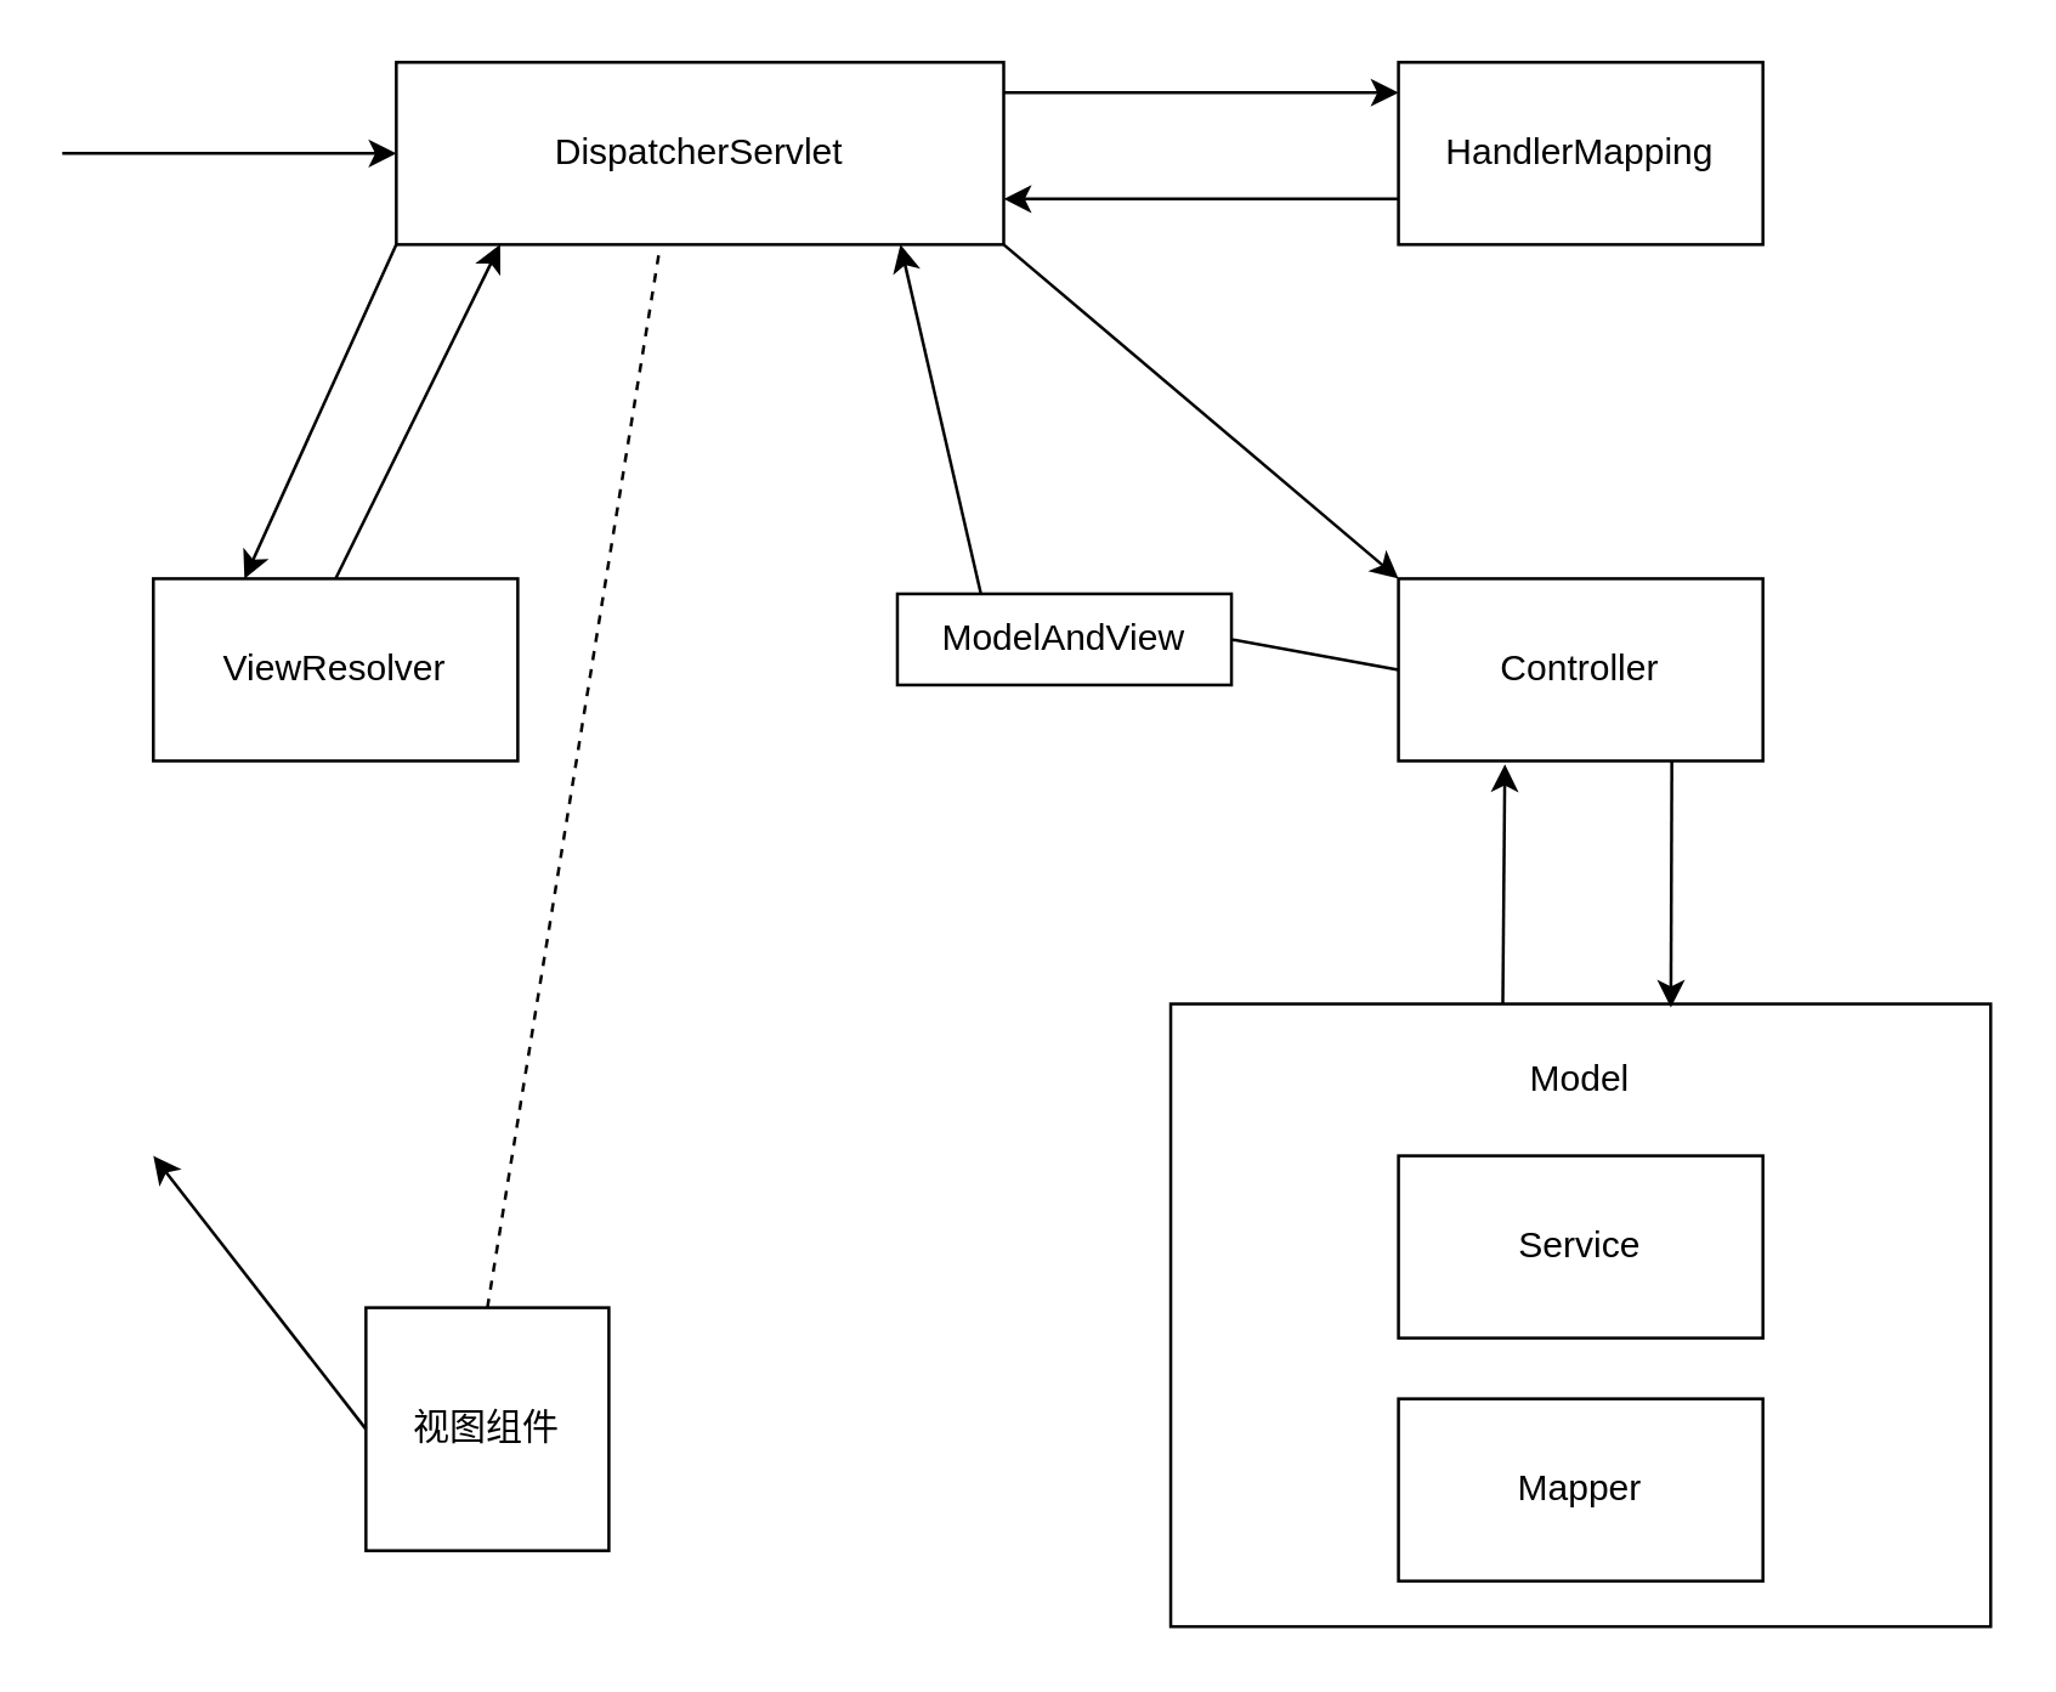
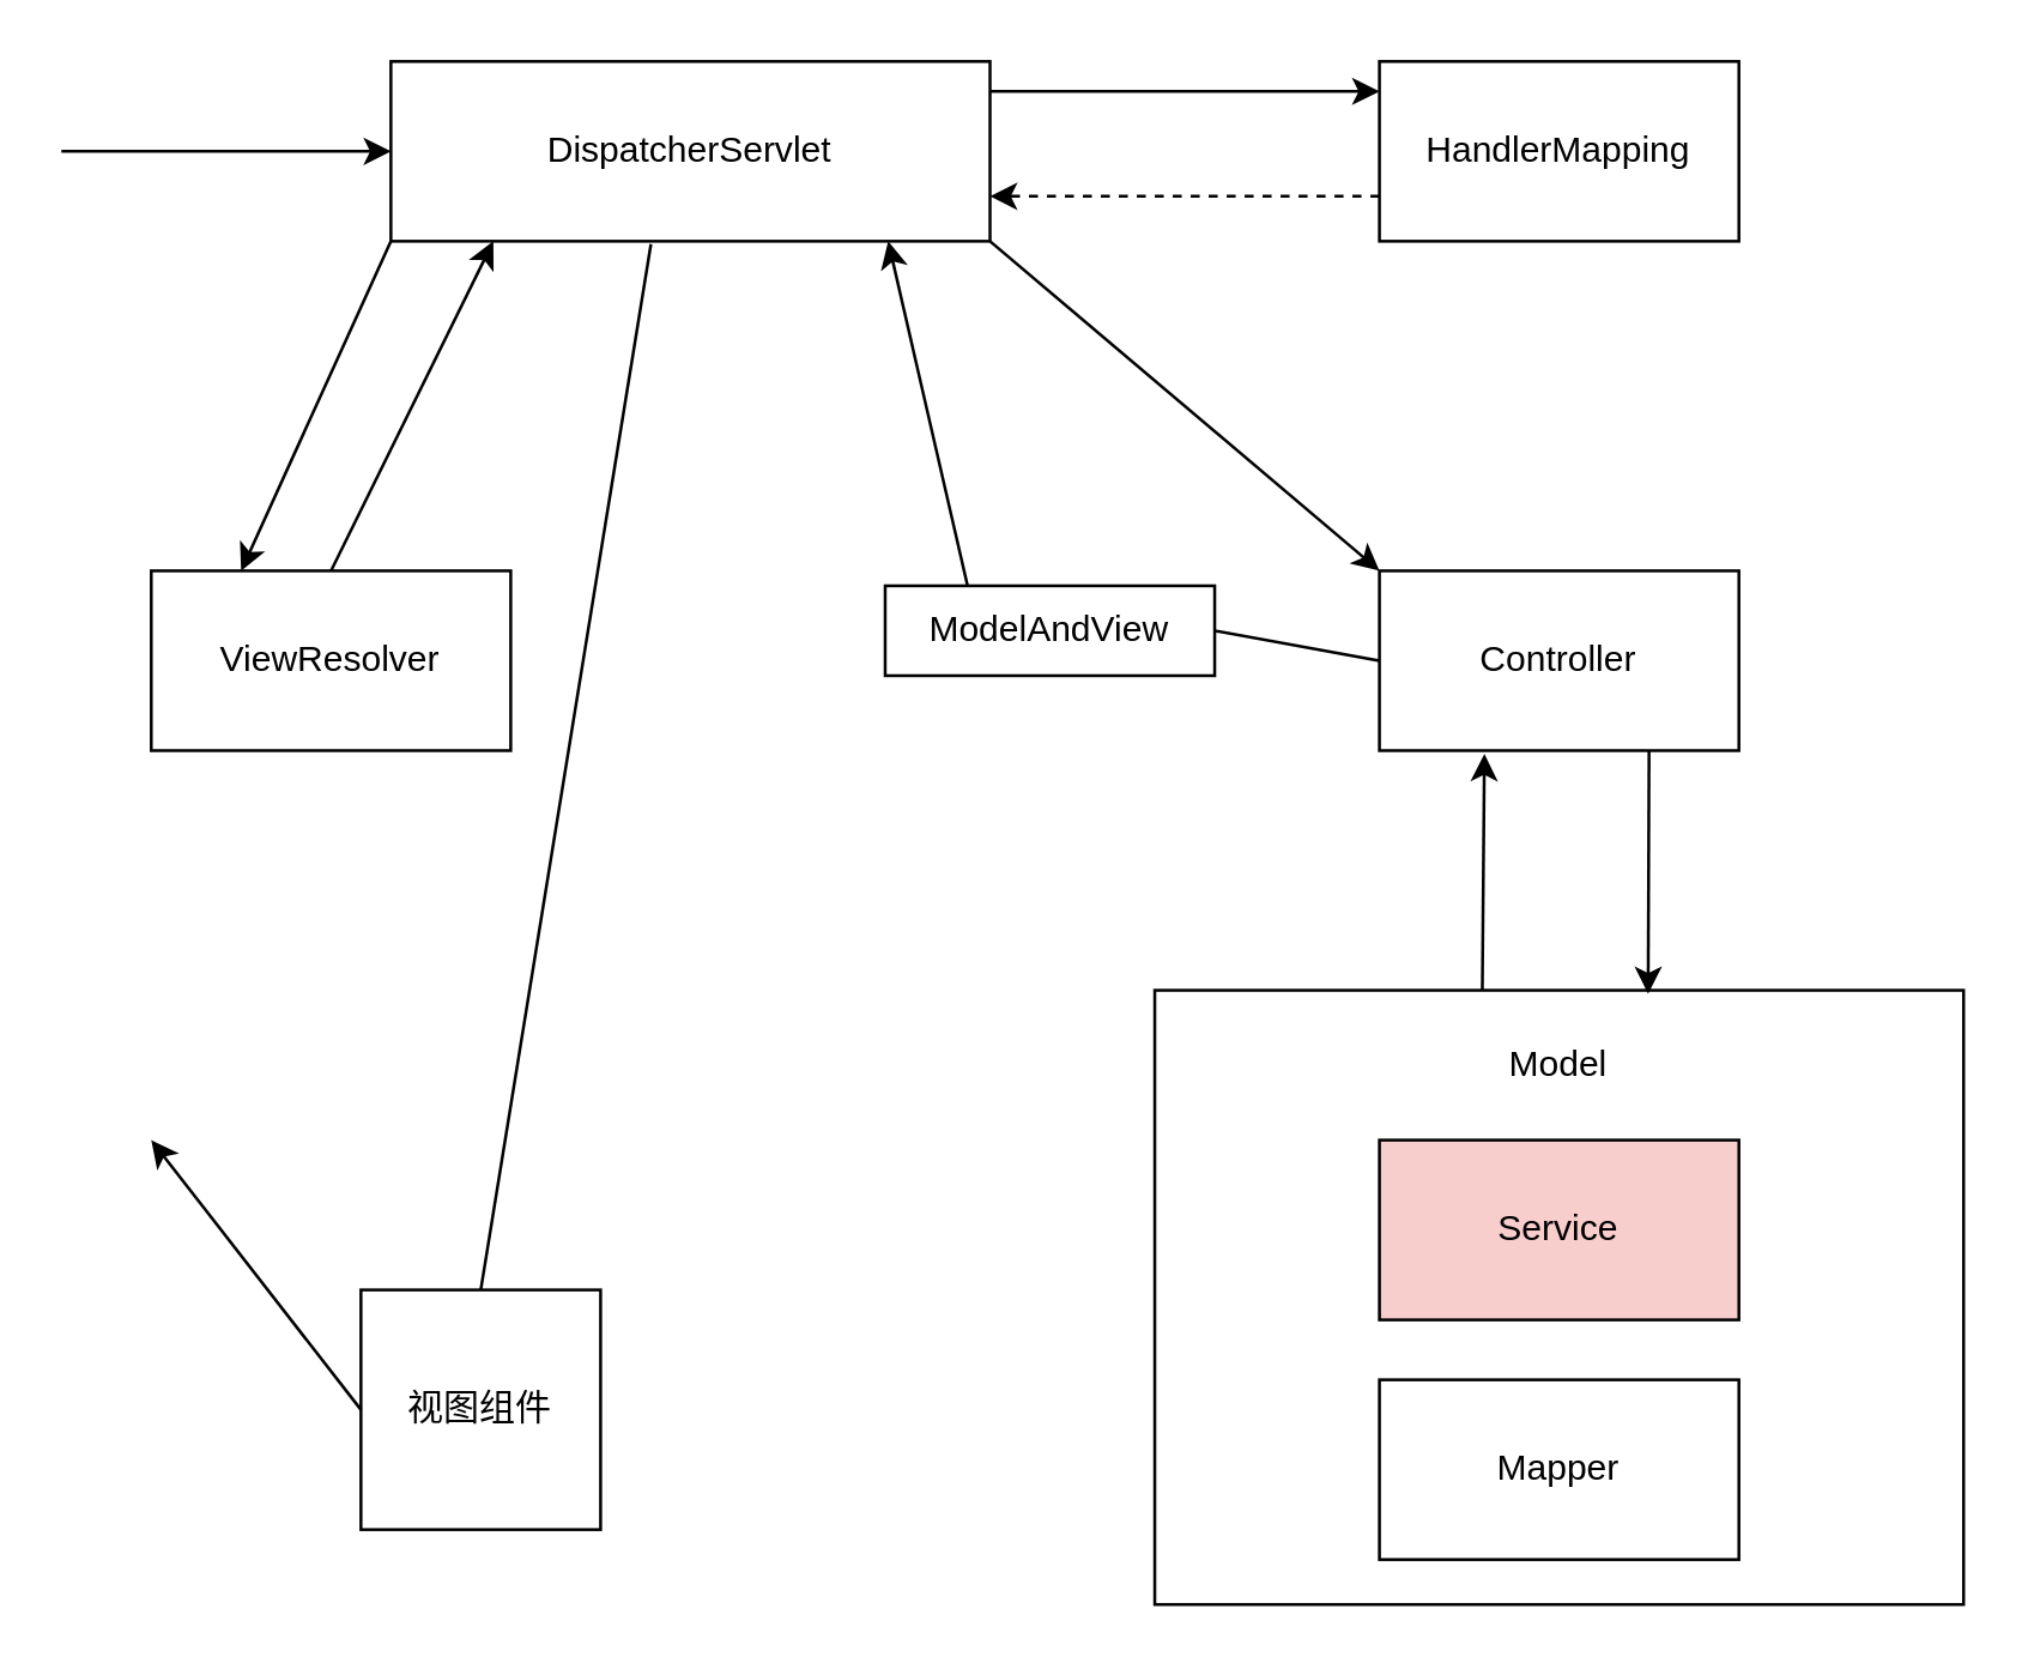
- <mxCell id="15" value="" style="endArrow=classic;html=1;rounded=0;exitX=0;exitY=0.75;exitDx=0;exitDy=0;entryX=1;entryY=0.75;entryDx=0;entryDy=0;" edge="1" parent="1" source="3" target="2"><mxGeometry width="50" height="50" relative="1" as="geometry"><mxPoint x="460" y="170" as="sourcePoint" /><mxPoint x="510" y="120" as="targetPoint" /></mxGeometry></mxCell>
+ <mxCell id="15" value="" style="endArrow=classic;html=1;rounded=0;exitX=0;exitY=0.75;exitDx=0;exitDy=0;entryX=1;entryY=0.75;entryDx=0;entryDy=0;dashed=1;" edge="1" parent="1" source="3" target="2"><mxGeometry width="50" height="50" relative="1" as="geometry"><mxPoint x="460" y="170" as="sourcePoint" /><mxPoint x="510" y="120" as="targetPoint" /></mxGeometry></mxCell>
- <mxCell id="20" value="" style="endArrow=none;html=1;rounded=0;entryX=0.434;entryY=1.016;entryDx=0;entryDy=0;entryPerimeter=0;exitX=0.5;exitY=0;exitDx=0;exitDy=0;dashed=1;" edge="1" parent="1" source="7" target="2"><mxGeometry width="50" height="50" relative="1" as="geometry"><mxPoint x="170" y="220" as="sourcePoint" /><mxPoint x="220" y="170" as="targetPoint" /></mxGeometry></mxCell>
+ <mxCell id="20" value="" style="endArrow=none;html=1;rounded=0;entryX=0.434;entryY=1.016;entryDx=0;entryDy=0;entryPerimeter=0;exitX=0.5;exitY=0;exitDx=0;exitDy=0;" edge="1" parent="1" source="7" target="2"><mxGeometry width="50" height="50" relative="1" as="geometry"><mxPoint x="170" y="220" as="sourcePoint" /><mxPoint x="220" y="170" as="targetPoint" /></mxGeometry></mxCell>
- <mxCell id="10" value="Service" style="rounded=0;whiteSpace=wrap;html=1;" vertex="1" parent="1"><mxGeometry x="460" y="380" width="120" height="60" as="geometry" /></mxCell>
+ <mxCell id="10" value="Service" style="rounded=0;whiteSpace=wrap;html=1;fillColor=#f8cecc;" vertex="1" parent="1"><mxGeometry x="460" y="380" width="120" height="60" as="geometry" /></mxCell>
